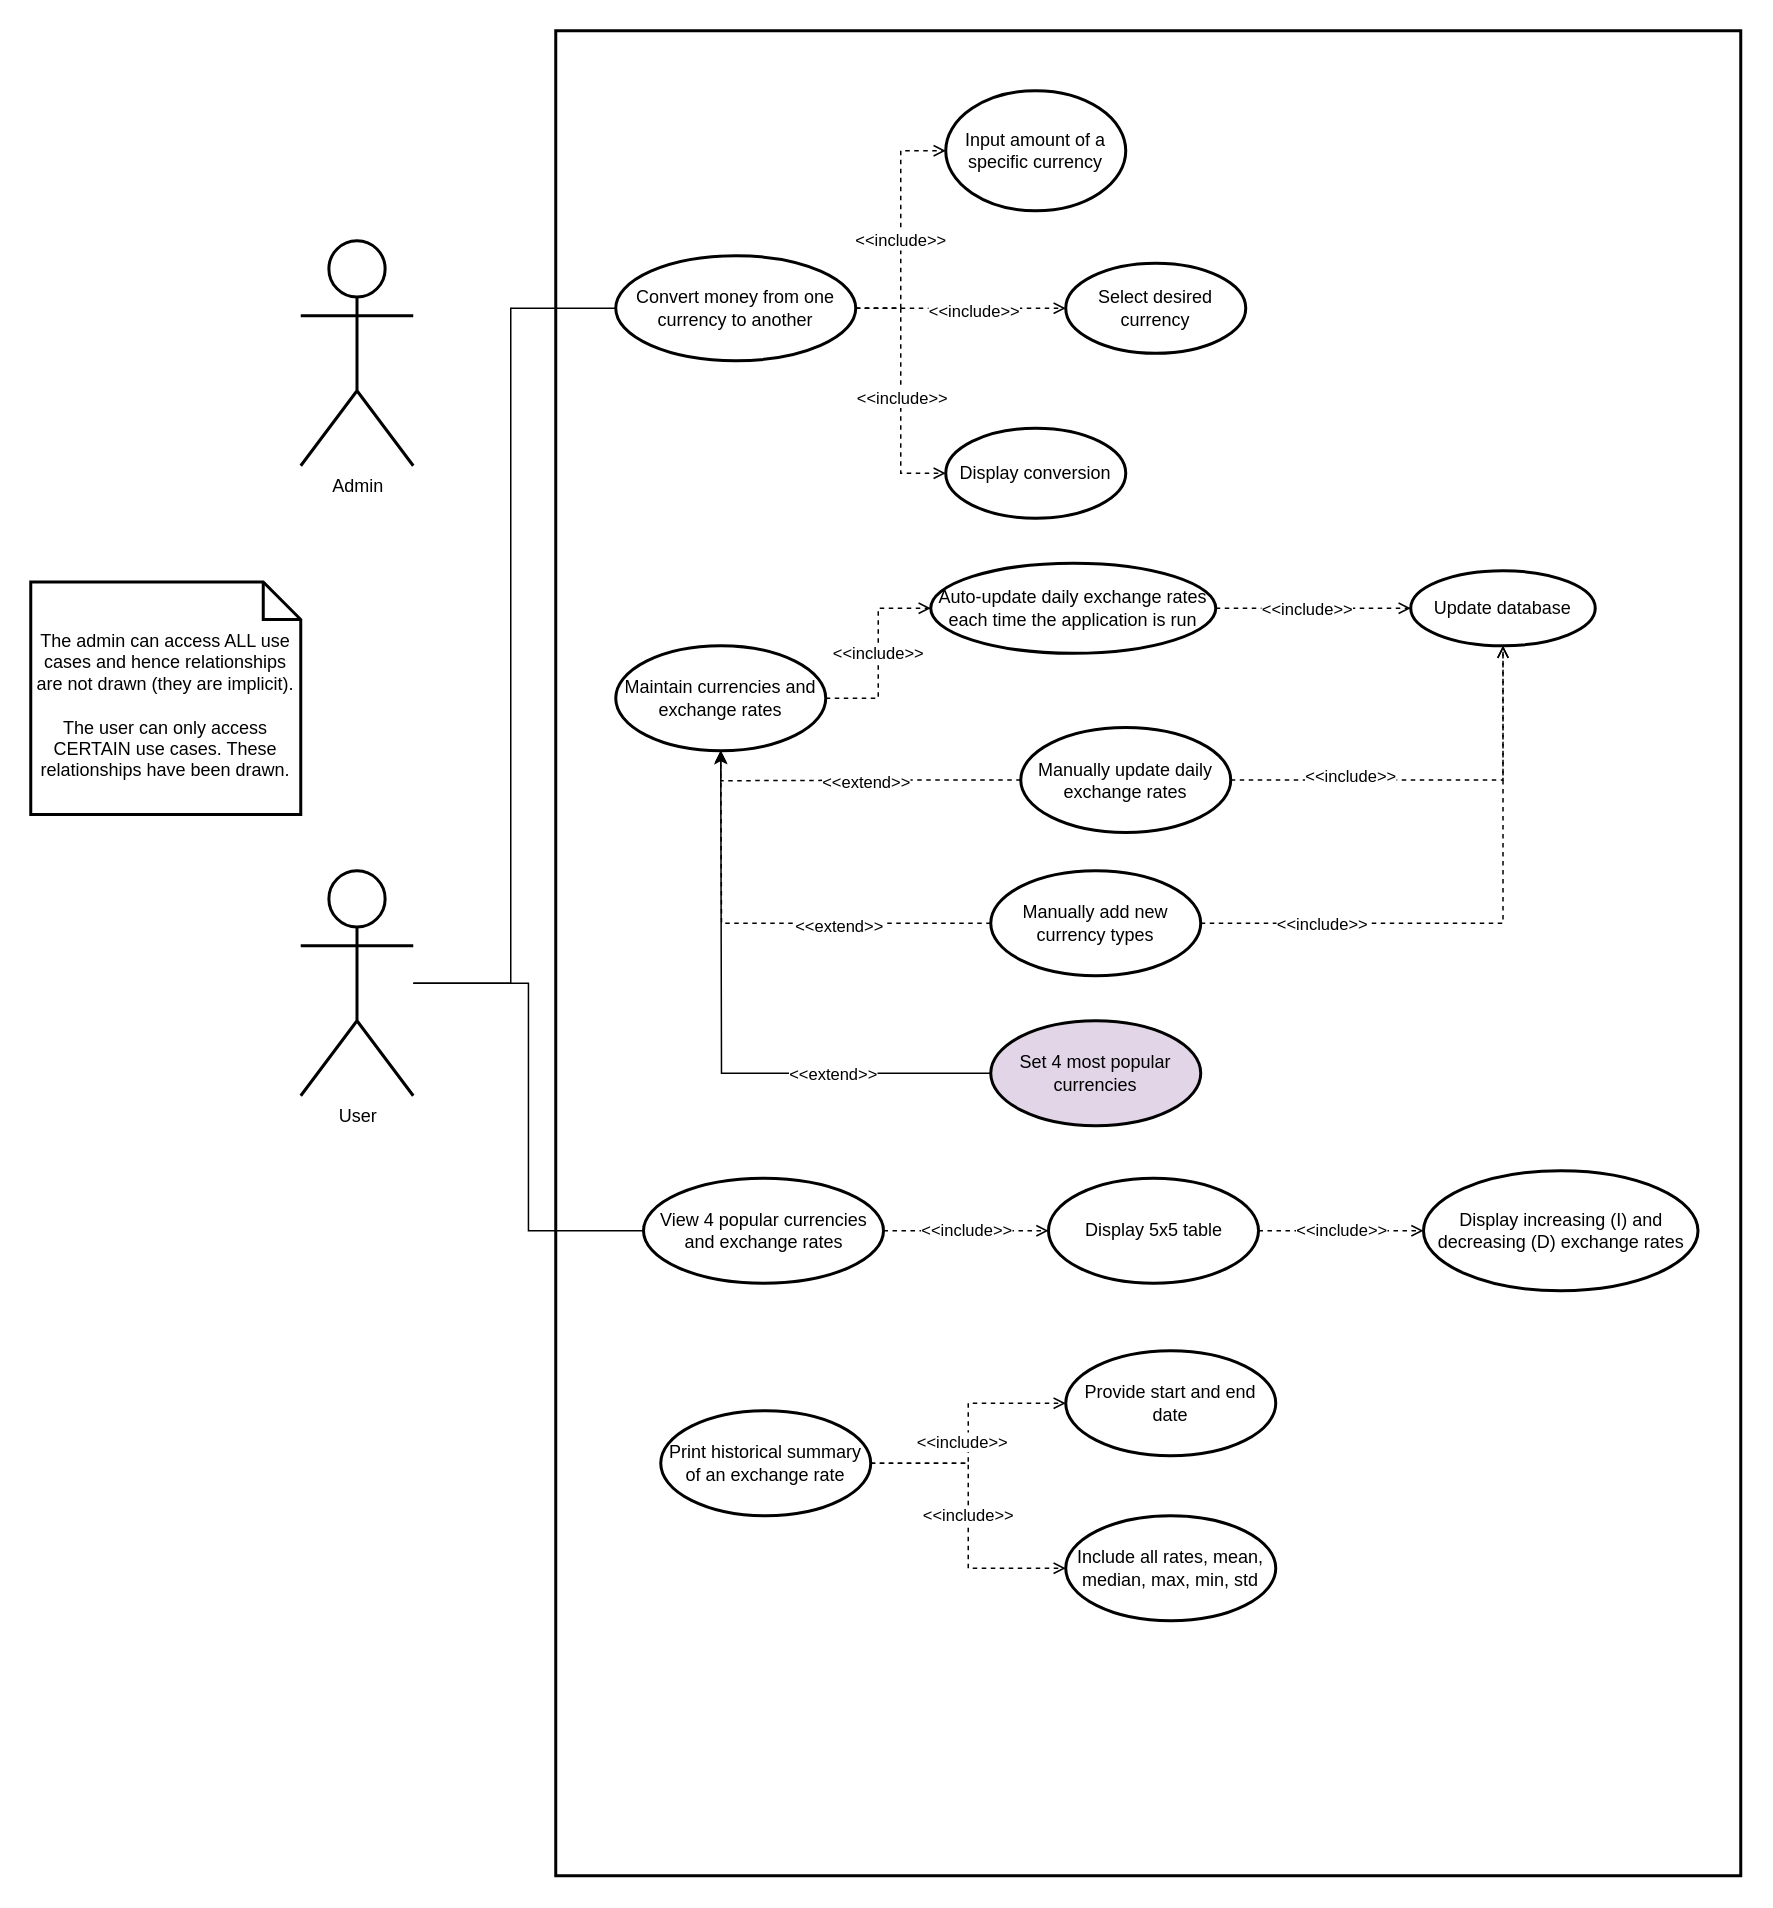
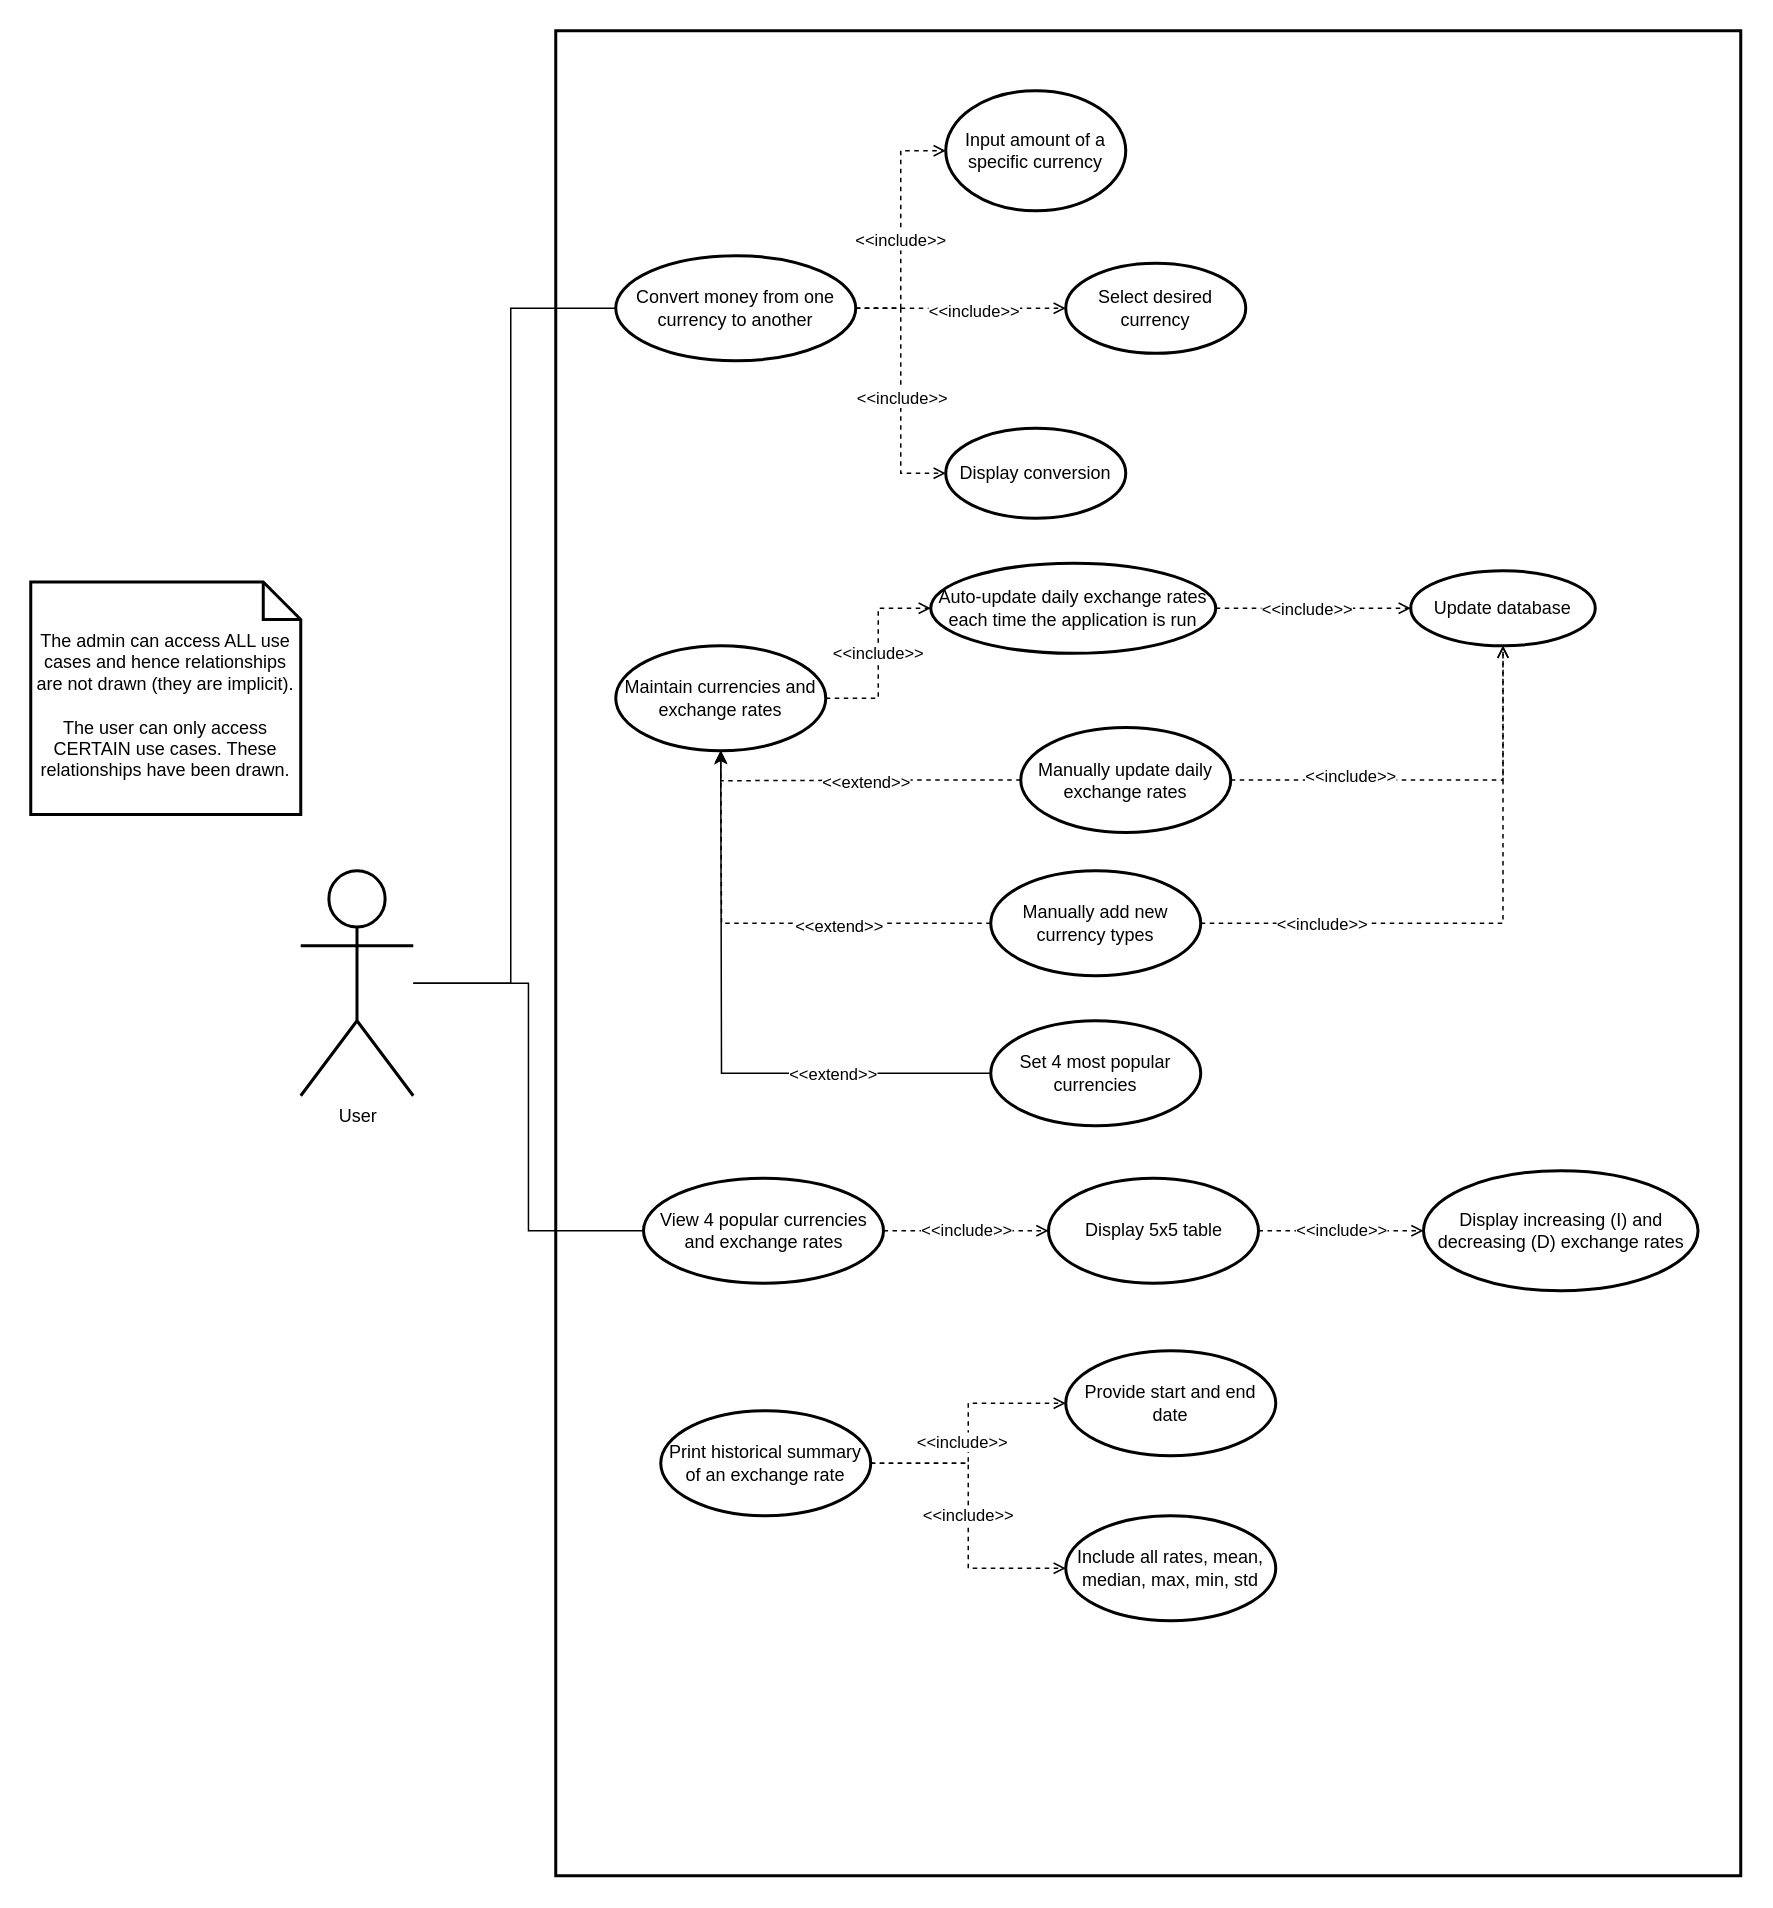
- <mxCell id="3" value="Admin" style="shape=umlActor;verticalLabelPosition=bottom;verticalAlign=top;html=1;strokeWidth=2;fillColor=none;" parent="1" vertex="1"><mxGeometry x="200" y="160" width="75" height="150" as="geometry" /></mxCell>
- <mxCell id="47" value="Set 4 most popular currencies" style="ellipse;whiteSpace=wrap;html=1;rounded=1;strokeWidth=2;fillColor=#e1d5e7;" vertex="1" parent="1"><mxGeometry x="660" y="680" width="140" height="70" as="geometry" /></mxCell>
+ <mxCell id="47" value="Set 4 most popular currencies" style="ellipse;whiteSpace=wrap;html=1;rounded=1;strokeWidth=2;" vertex="1" parent="1"><mxGeometry x="660" y="680" width="140" height="70" as="geometry" /></mxCell>
